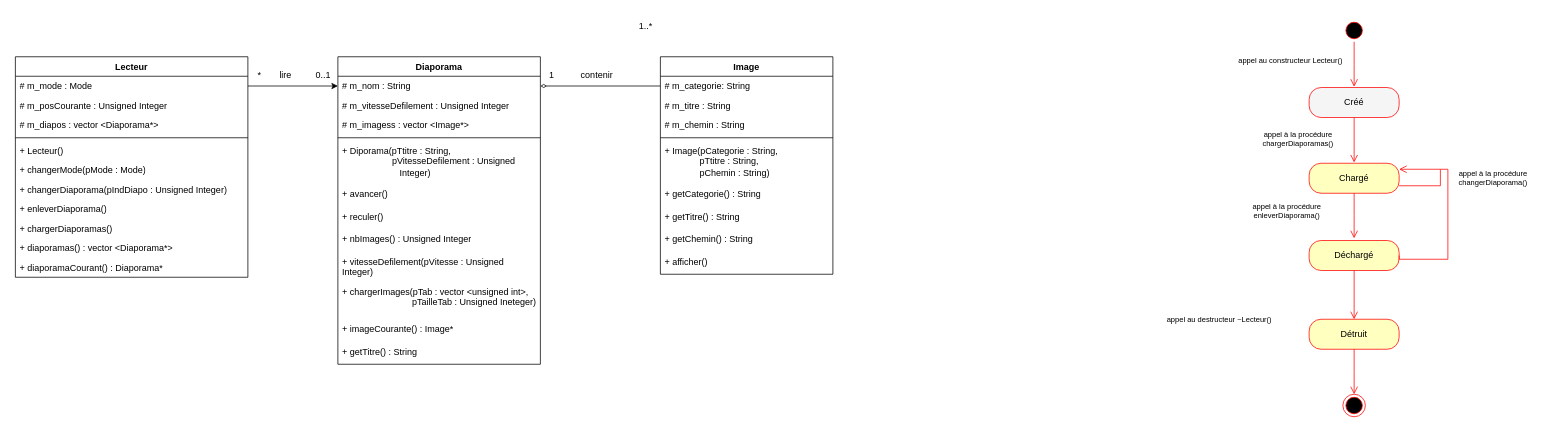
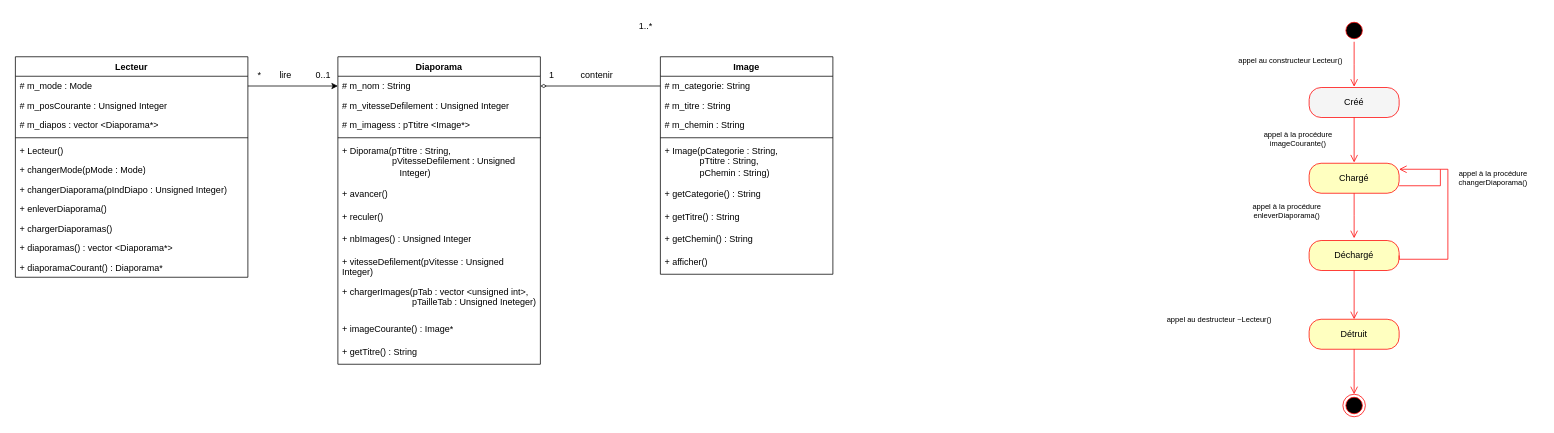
- <mxCell id="5" value="# m_imagess : vector &amp;lt;Image*&amp;gt;" style="text;strokeColor=none;fillColor=none;align=left;verticalAlign=top;spacingLeft=4;spacingRight=4;overflow=hidden;rotatable=0;points=[[0,0.5],[1,0.5]];portConstraint=eastwest;whiteSpace=wrap;html=1;" vertex="1" parent="2"><mxGeometry y="78" width="270" height="26" as="geometry" /></mxCell>
+ <mxCell id="5" value="# m_imagess : pTtitre &amp;lt;Image*&amp;gt;" style="text;strokeColor=none;fillColor=none;align=left;verticalAlign=top;spacingLeft=4;spacingRight=4;overflow=hidden;rotatable=0;points=[[0,0.5],[1,0.5]];portConstraint=eastwest;whiteSpace=wrap;html=1;" vertex="1" parent="2"><mxGeometry y="78" width="270" height="26" as="geometry" /></mxCell>
- <mxCell id="52" value="appel à la procédure&lt;div style=&quot;font-size: 10px;&quot;&gt;chargerDiaporamas()&lt;/div&gt;" style="text;html=1;align=center;verticalAlign=middle;resizable=0;points=[];autosize=1;strokeColor=none;fillColor=none;fontSize=10;" vertex="1" parent="1"><mxGeometry x="1670" y="165" width="120" height="40" as="geometry" /></mxCell>
+ <mxCell id="52" value="appel à la procédure&lt;div style=&quot;font-size: 10px;&quot;&gt;imageCourante()&lt;/div&gt;" style="text;html=1;align=center;verticalAlign=middle;resizable=0;points=[];autosize=1;strokeColor=none;fillColor=none;fontSize=10;" vertex="1" parent="1"><mxGeometry x="1670" y="165" width="120" height="40" as="geometry" /></mxCell>
